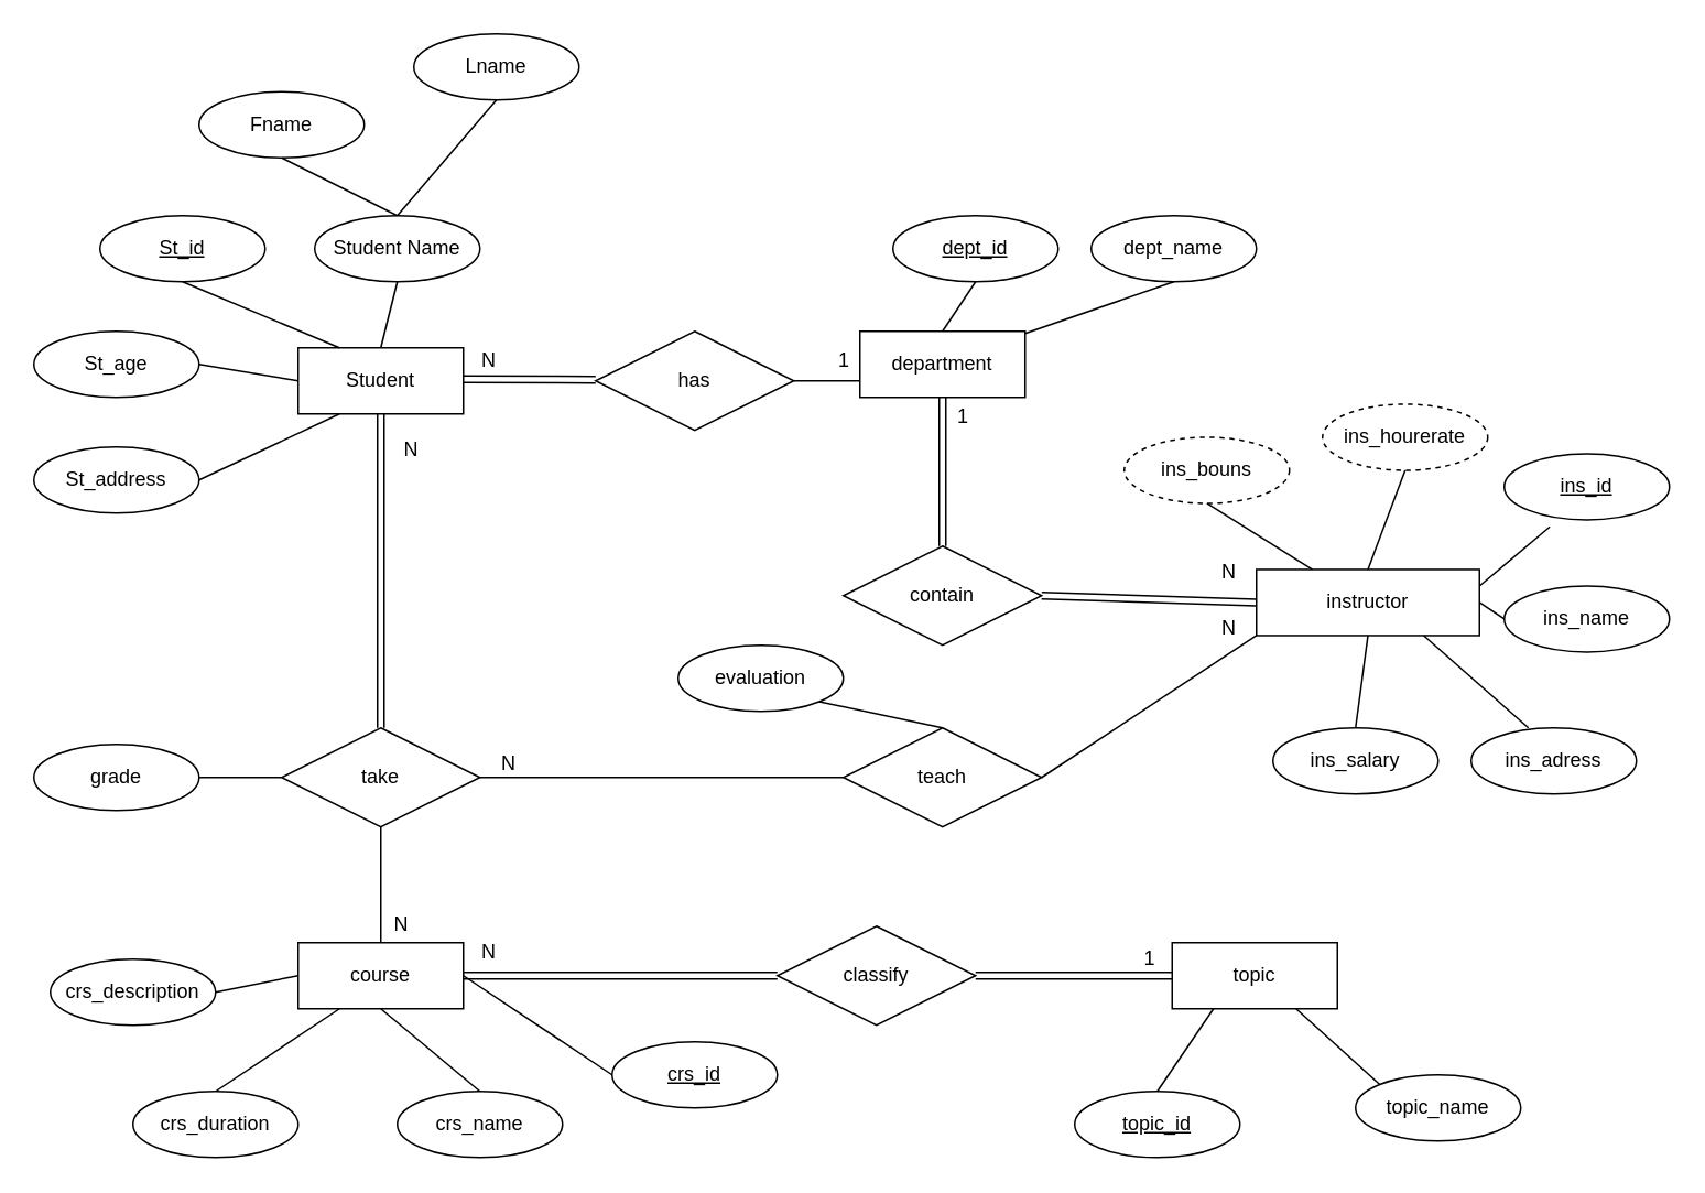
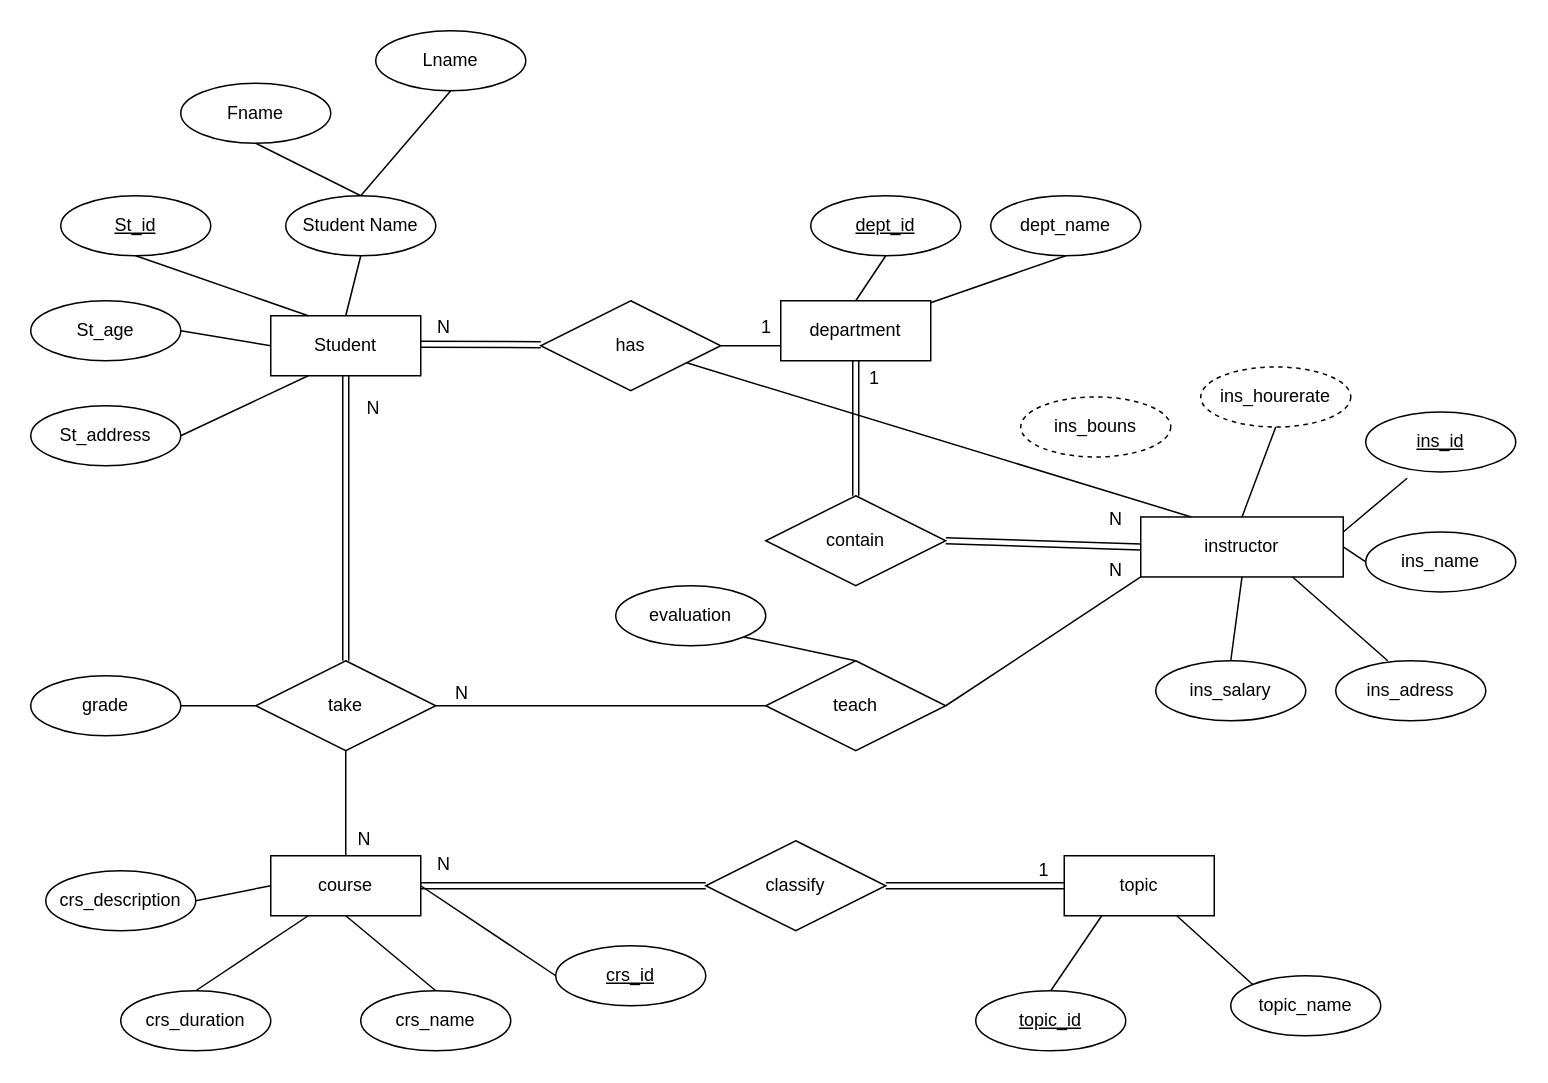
- <mxCell id="8" value="St_id" style="ellipse;whiteSpace=wrap;html=1;align=center;fontStyle=4;" vertex="1" parent="1"><mxGeometry x="60" y="130" width="100" height="40" as="geometry" /></mxCell>
+ <mxCell id="8" value="St_id" style="ellipse;whiteSpace=wrap;html=1;align=center;fontStyle=4;" vertex="1" parent="1"><mxGeometry x="40" y="130" width="100" height="40" as="geometry" /></mxCell>
- <mxCell id="57" value="" style="endArrow=none;html=1;rounded=0;entryX=0.5;entryY=1;entryDx=0;entryDy=0;exitX=0.25;exitY=0;exitDx=0;exitDy=0;" edge="1" parent="1" source="49" target="56"><mxGeometry relative="1" as="geometry"><mxPoint x="480" y="374.14" as="sourcePoint" /><mxPoint x="640" y="374.14" as="targetPoint" /></mxGeometry></mxCell>
+ <mxCell id="57" value="" style="endArrow=none;html=1;rounded=0;exitX=0.25;exitY=0;exitDx=0;exitDy=0;" edge="1" parent="1" source="49" target="6"><mxGeometry relative="1" as="geometry"><mxPoint x="480" y="374.14" as="sourcePoint" /><mxPoint x="640" y="374.14" as="targetPoint" /></mxGeometry></mxCell>
